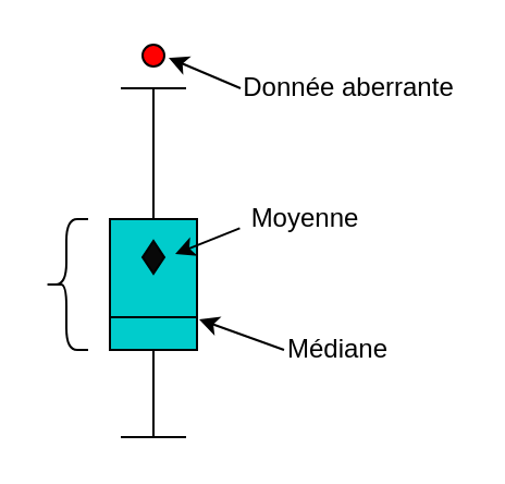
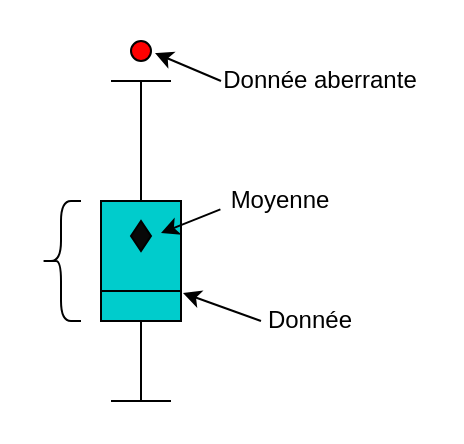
- <mxCell id="10" value="Médiane" style="text;html=1;strokeColor=none;fillColor=none;align=center;verticalAlign=middle;whiteSpace=wrap;rounded=0;" vertex="1" parent="1"><mxGeometry x="130" y="150" width="50" height="20" as="geometry" /></mxCell>
+ <mxCell id="10" value="Donnée" style="text;html=1;strokeColor=none;fillColor=none;align=center;verticalAlign=middle;whiteSpace=wrap;rounded=0;" vertex="1" parent="1"><mxGeometry x="130" y="150" width="50" height="20" as="geometry" /></mxCell>
